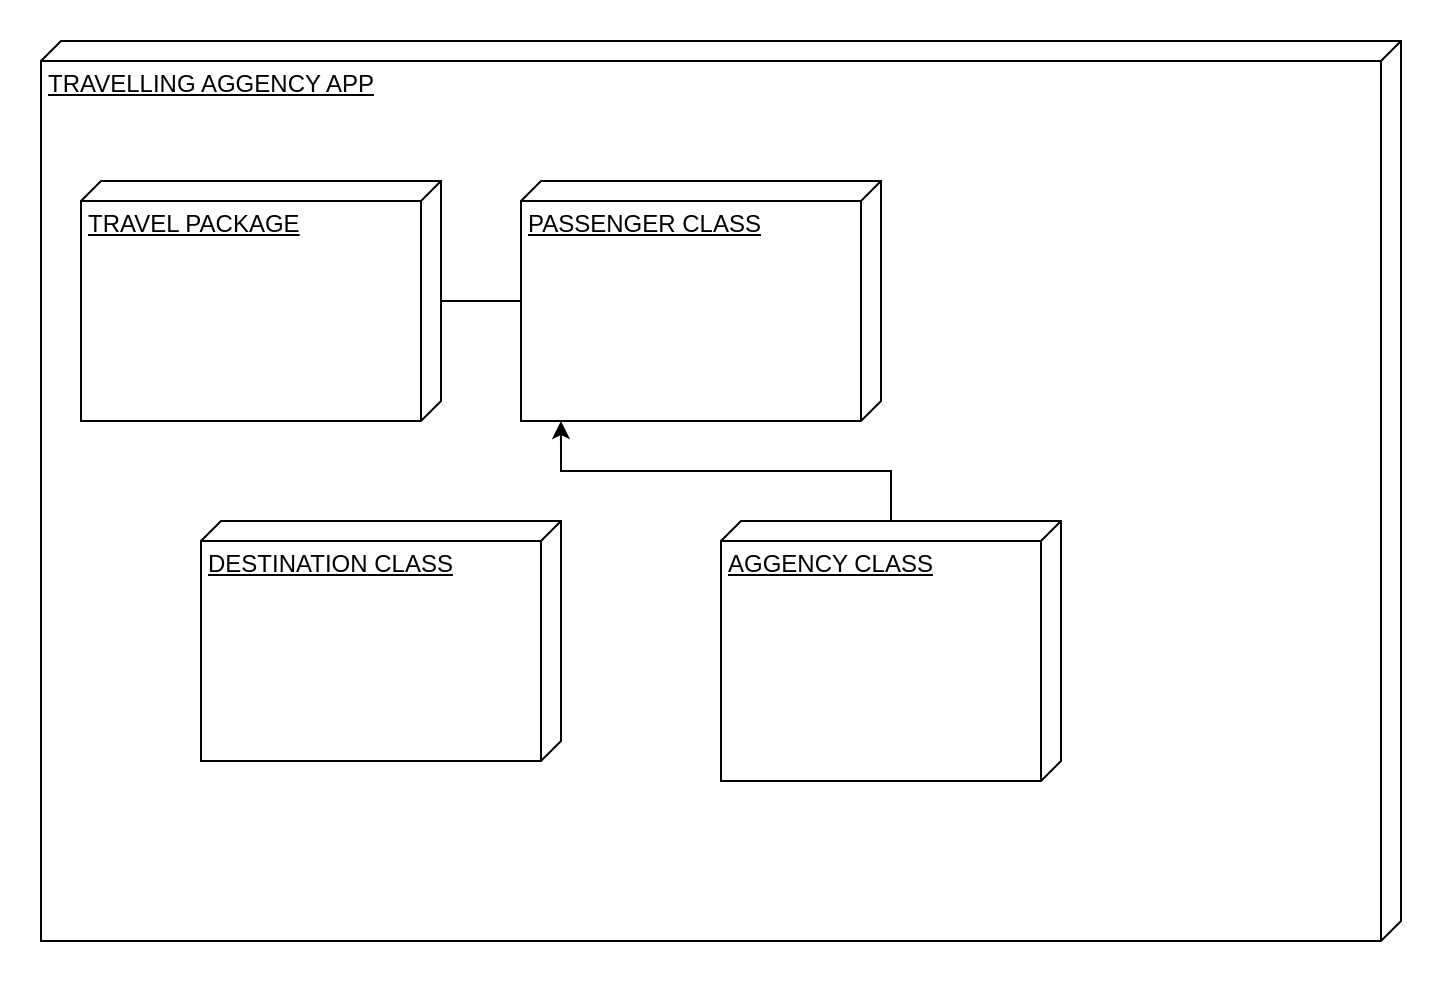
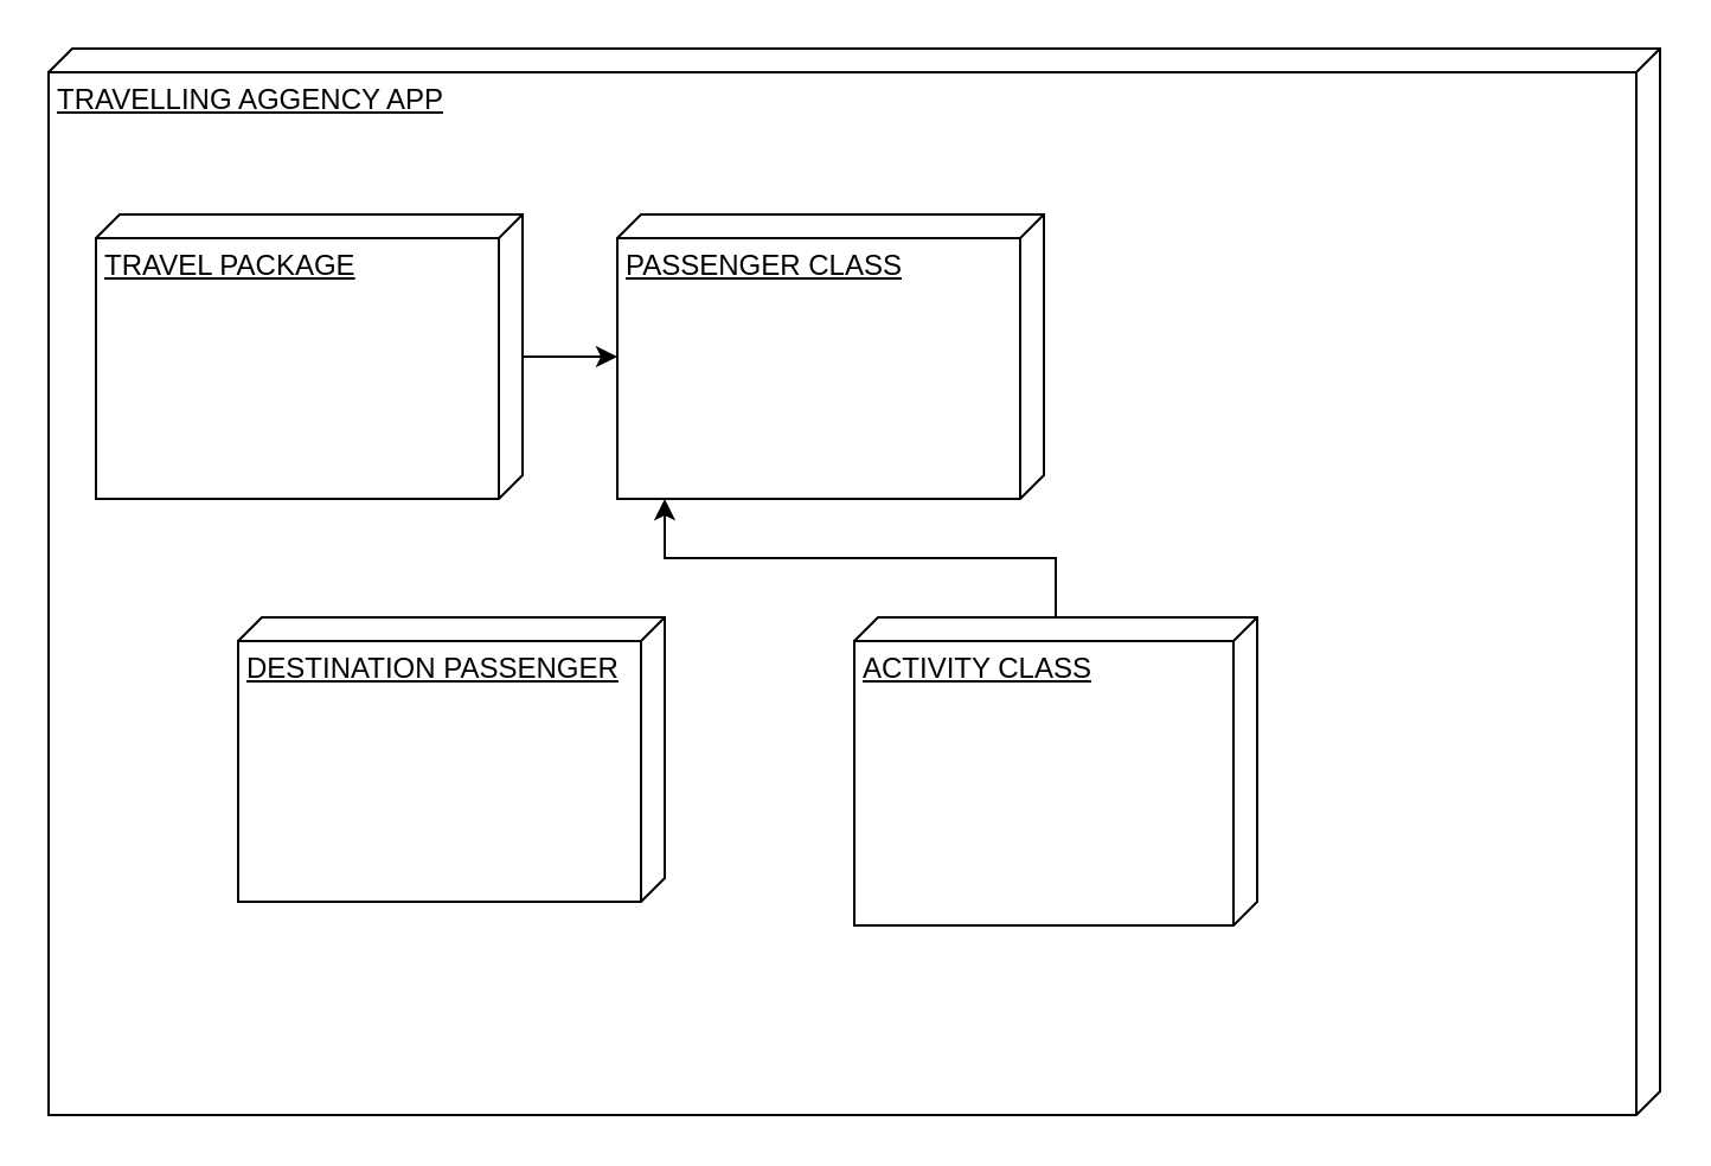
- <mxCell id="4" style="edgeStyle=orthogonalEdgeStyle;rounded=0;orthogonalLoop=1;jettySize=auto;html=1;endArrow=none;" edge="1" parent="1" source="5" target="3"><mxGeometry relative="1" as="geometry" /></mxCell>
+ <mxCell id="4" style="edgeStyle=orthogonalEdgeStyle;rounded=0;orthogonalLoop=1;jettySize=auto;html=1;" edge="1" parent="1" source="5" target="3"><mxGeometry relative="1" as="geometry" /></mxCell>
- <mxCell id="7" value="DESTINATION CLASS" style="verticalAlign=top;align=left;spacingTop=8;spacingLeft=2;spacingRight=12;shape=cube;size=10;direction=south;fontStyle=4;html=1;whiteSpace=wrap;" vertex="1" parent="1"><mxGeometry x="100" y="260" width="180" height="120" as="geometry" /></mxCell>
+ <mxCell id="7" value="DESTINATION PASSENGER" style="verticalAlign=top;align=left;spacingTop=8;spacingLeft=2;spacingRight=12;shape=cube;size=10;direction=south;fontStyle=4;html=1;whiteSpace=wrap;" vertex="1" parent="1"><mxGeometry x="100" y="260" width="180" height="120" as="geometry" /></mxCell>
- <mxCell id="6" value="AGGENCY CLASS" style="verticalAlign=top;align=left;spacingTop=8;spacingLeft=2;spacingRight=12;shape=cube;size=10;direction=south;fontStyle=4;html=1;whiteSpace=wrap;" vertex="1" parent="1"><mxGeometry x="360" y="260" width="170" height="130" as="geometry" /></mxCell>
+ <mxCell id="6" value="ACTIVITY CLASS" style="verticalAlign=top;align=left;spacingTop=8;spacingLeft=2;spacingRight=12;shape=cube;size=10;direction=south;fontStyle=4;html=1;whiteSpace=wrap;" vertex="1" parent="1"><mxGeometry x="360" y="260" width="170" height="130" as="geometry" /></mxCell>
